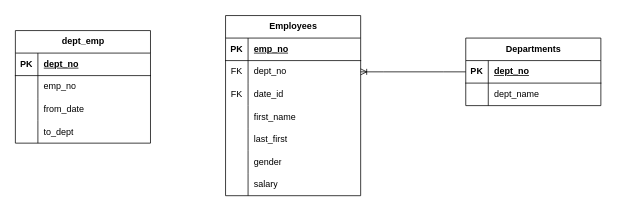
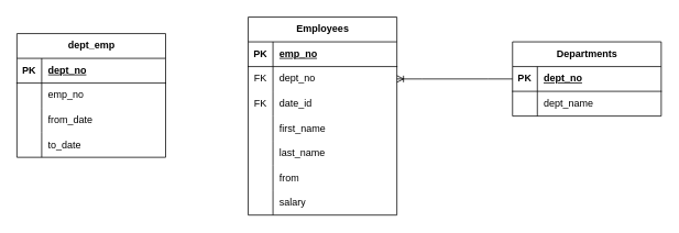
- <mxCell id="44" value="to_dept" style="shape=partialRectangle;connectable=0;fillColor=none;top=0;left=0;bottom=0;right=0;align=left;spacingLeft=6;overflow=hidden;whiteSpace=wrap;html=1;" vertex="1" parent="42"><mxGeometry x="30" width="150" height="30" as="geometry"><mxRectangle width="150" height="30" as="alternateBounds" /></mxGeometry></mxCell>
+ <mxCell id="44" value="to_date" style="shape=partialRectangle;connectable=0;fillColor=none;top=0;left=0;bottom=0;right=0;align=left;spacingLeft=6;overflow=hidden;whiteSpace=wrap;html=1;" vertex="1" parent="42"><mxGeometry x="30" width="150" height="30" as="geometry"><mxRectangle width="150" height="30" as="alternateBounds" /></mxGeometry></mxCell>
- <mxCell id="17" value="last_first" style="shape=partialRectangle;connectable=0;fillColor=none;top=0;left=0;bottom=0;right=0;align=left;spacingLeft=6;overflow=hidden;whiteSpace=wrap;html=1;" parent="15" vertex="1"><mxGeometry x="30" width="150" height="30" as="geometry"><mxRectangle width="150" height="30" as="alternateBounds" /></mxGeometry></mxCell>
+ <mxCell id="17" value="last_name" style="shape=partialRectangle;connectable=0;fillColor=none;top=0;left=0;bottom=0;right=0;align=left;spacingLeft=6;overflow=hidden;whiteSpace=wrap;html=1;" parent="15" vertex="1"><mxGeometry x="30" width="150" height="30" as="geometry"><mxRectangle width="150" height="30" as="alternateBounds" /></mxGeometry></mxCell>
- <mxCell id="20" value="gender" style="shape=partialRectangle;connectable=0;fillColor=none;top=0;left=0;bottom=0;right=0;align=left;spacingLeft=6;overflow=hidden;whiteSpace=wrap;html=1;" vertex="1" parent="18"><mxGeometry x="30" width="150" height="30" as="geometry"><mxRectangle width="150" height="30" as="alternateBounds" /></mxGeometry></mxCell>
+ <mxCell id="20" value="from" style="shape=partialRectangle;connectable=0;fillColor=none;top=0;left=0;bottom=0;right=0;align=left;spacingLeft=6;overflow=hidden;whiteSpace=wrap;html=1;" vertex="1" parent="18"><mxGeometry x="30" width="150" height="30" as="geometry"><mxRectangle width="150" height="30" as="alternateBounds" /></mxGeometry></mxCell>
